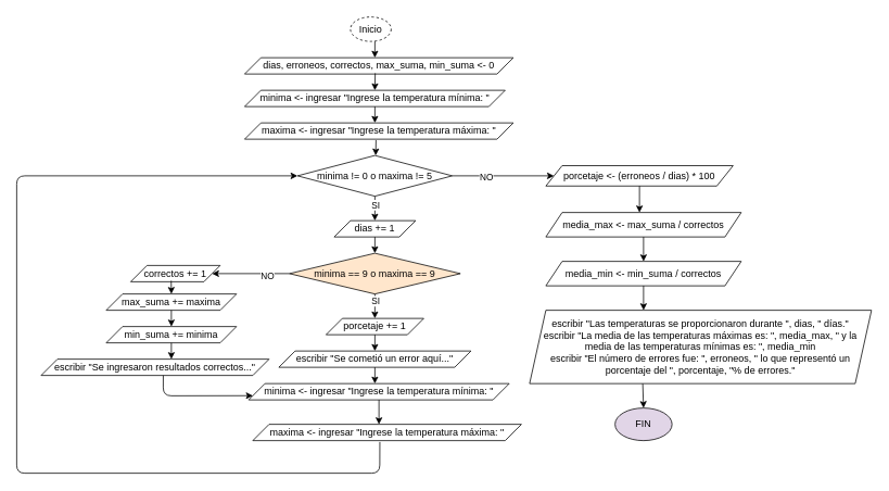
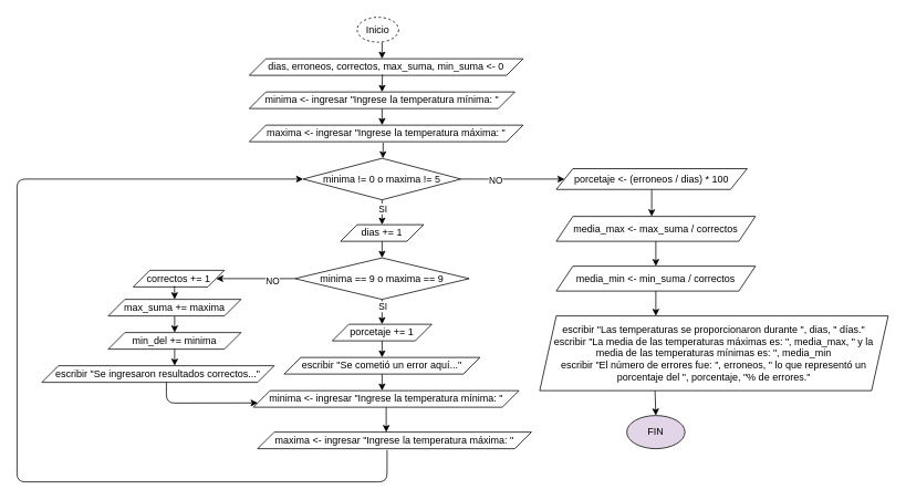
- <mxCell id="15" value="minima == 9 o maxima == 9" style="rhombus;whiteSpace=wrap;html=1;fillColor=#ffe6cc;" vertex="1" parent="1"><mxGeometry x="355" y="310" width="210" height="50" as="geometry" /></mxCell>
+ <mxCell id="15" value="minima == 9 o maxima == 9" style="rhombus;whiteSpace=wrap;html=1;" vertex="1" parent="1"><mxGeometry x="355" y="310" width="210" height="50" as="geometry" /></mxCell>
- <mxCell id="27" value="min_suma += minima" style="shape=parallelogram;perimeter=parallelogramPerimeter;whiteSpace=wrap;html=1;fixedSize=1;" vertex="1" parent="1"><mxGeometry x="130" y="400" width="160" height="20" as="geometry" /></mxCell>
+ <mxCell id="27" value="min_del += minima" style="shape=parallelogram;perimeter=parallelogramPerimeter;whiteSpace=wrap;html=1;fixedSize=1;" vertex="1" parent="1"><mxGeometry x="130" y="400" width="160" height="20" as="geometry" /></mxCell>
